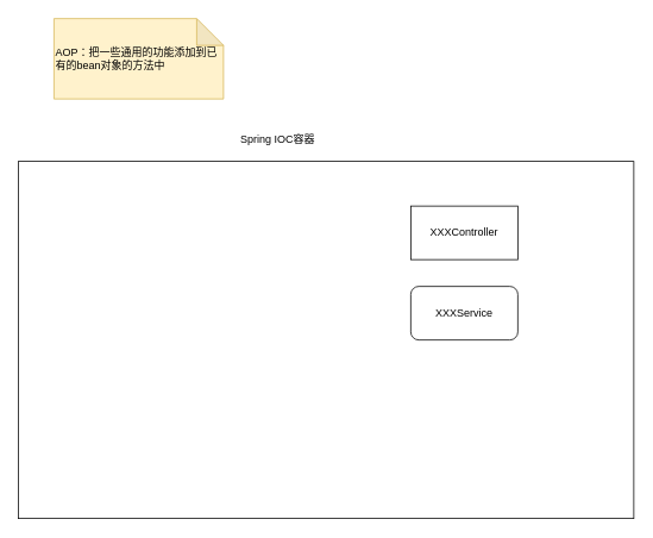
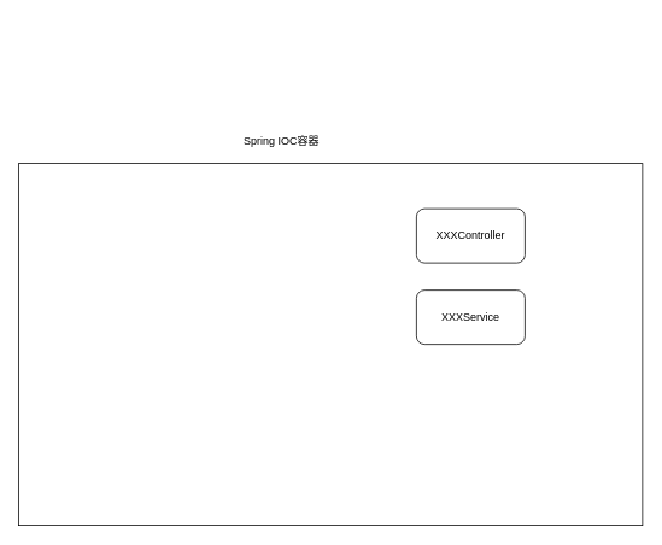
- <mxCell id="6" value="AOP：把一些通用的功能添加到已有的bean对象的方法中" style="shape=note;whiteSpace=wrap;html=1;backgroundOutline=1;darkOpacity=0.05;fillColor=#fff2cc;strokeColor=#d6b656;align=left;" parent="1" vertex="1"><mxGeometry x="60" y="20" width="190" height="90" as="geometry" /></mxCell>
- <mxCell id="4" value="XXXController" style="whiteSpace=wrap;html=1;rounded=0;" parent="1" vertex="1"><mxGeometry x="460" y="230" width="120" height="60" as="geometry" /></mxCell>
+ <mxCell id="4" value="XXXController" style="rounded=1;whiteSpace=wrap;html=1;" parent="1" vertex="1"><mxGeometry x="460" y="230" width="120" height="60" as="geometry" /></mxCell>
